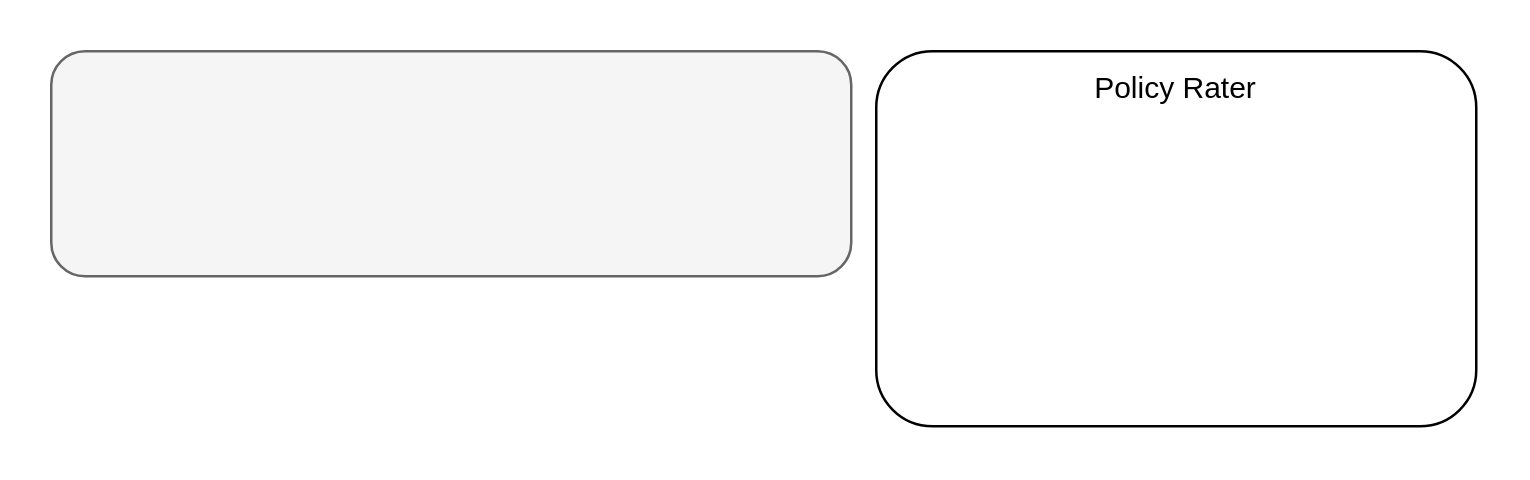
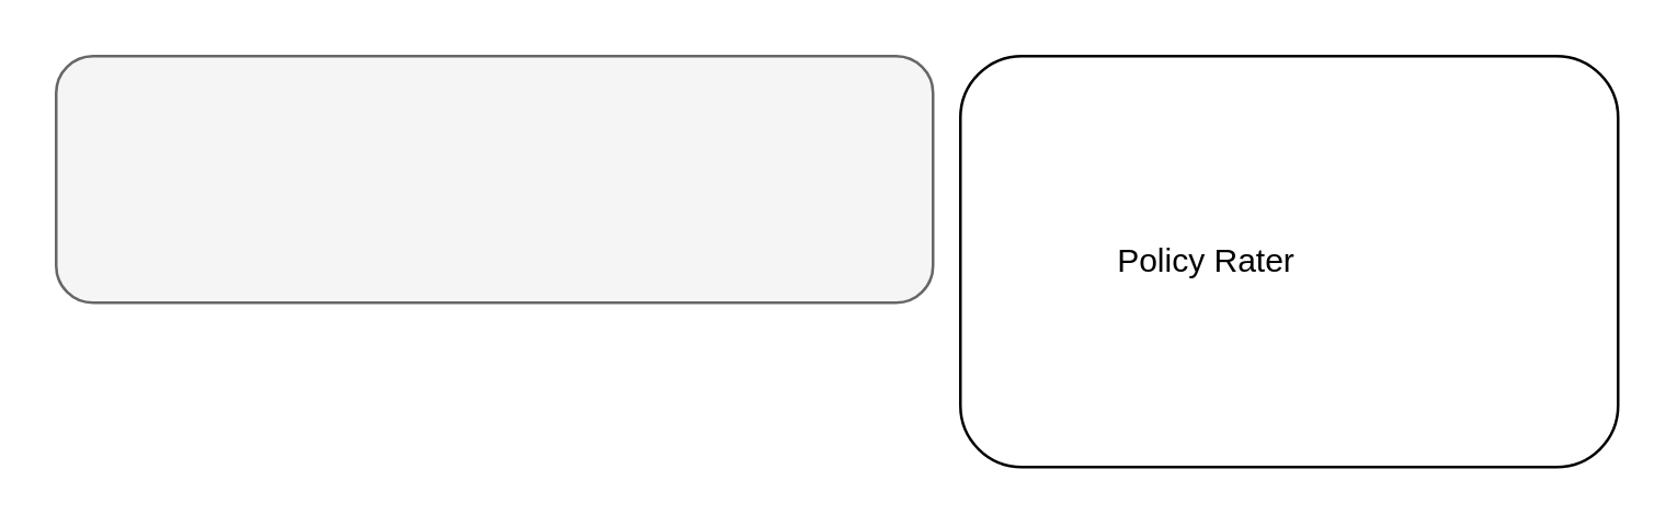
- <mxCell id="4" value="Policy Rater" style="text;html=1;whiteSpace=wrap;strokeColor=none;fillColor=none;align=center;verticalAlign=middle;rounded=0;fontFamily=Helvetica;fontSize=12;fontColor=default;labelBackgroundColor=default;" parent="1" vertex="1"><mxGeometry x="425" y="20" width="90" height="30" as="geometry" /></mxCell>
+ <mxCell id="4" value="Policy Rater" style="text;html=1;whiteSpace=wrap;strokeColor=none;fillColor=none;align=center;verticalAlign=middle;rounded=0;fontFamily=Helvetica;fontSize=12;fontColor=default;labelBackgroundColor=default;" parent="1" vertex="1"><mxGeometry x="395" y="80" width="90" height="30" as="geometry" /></mxCell>
